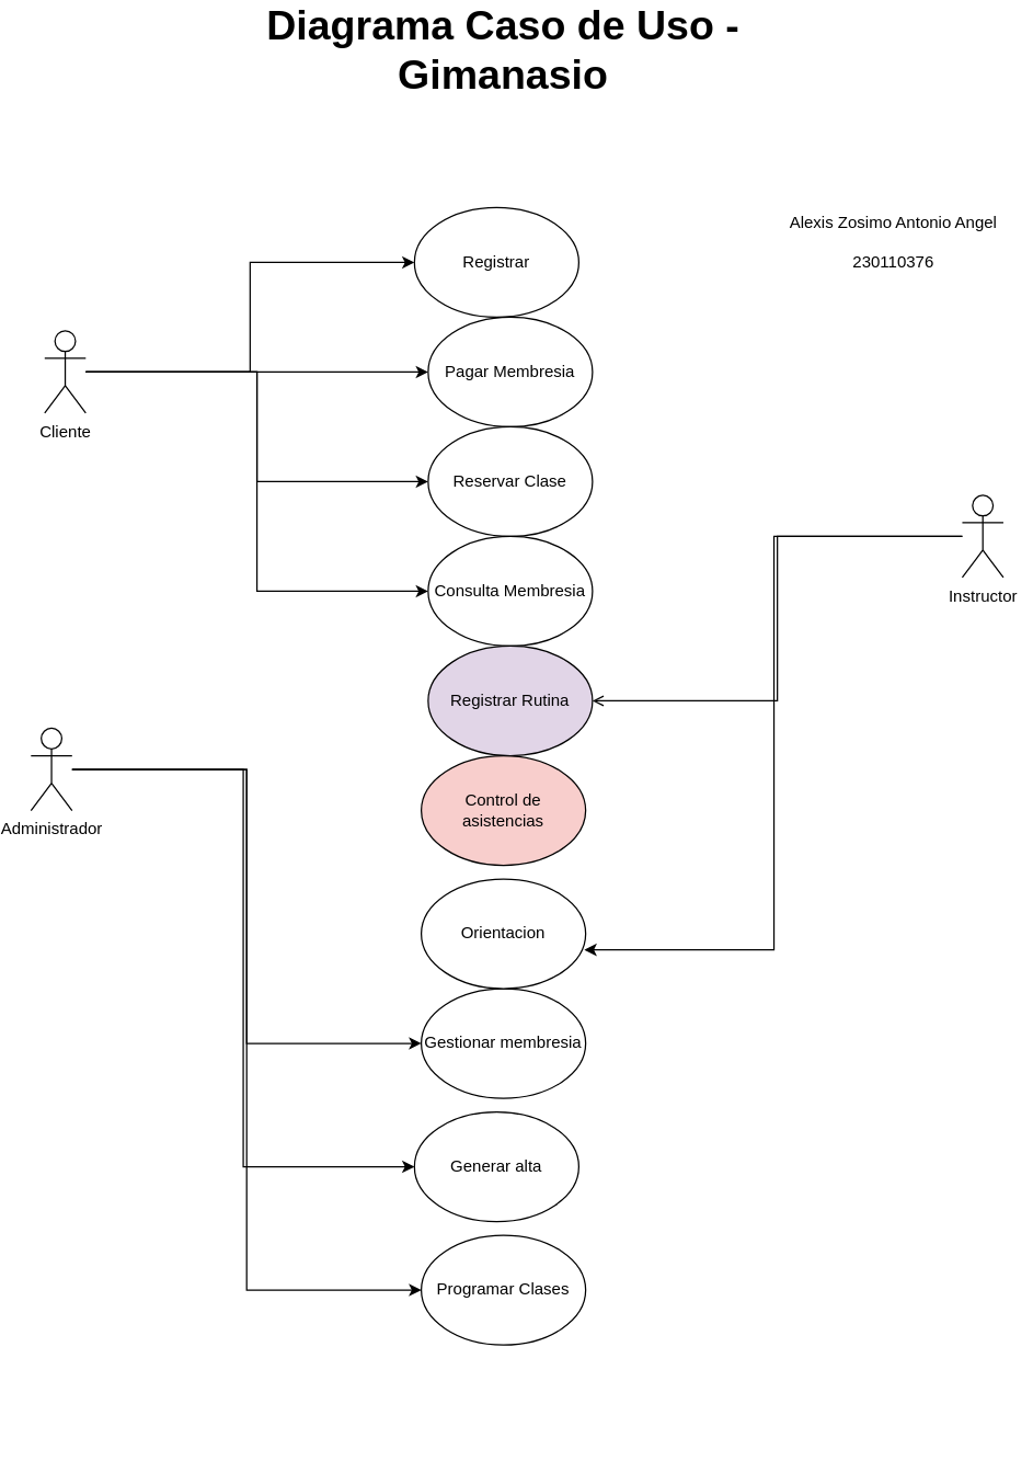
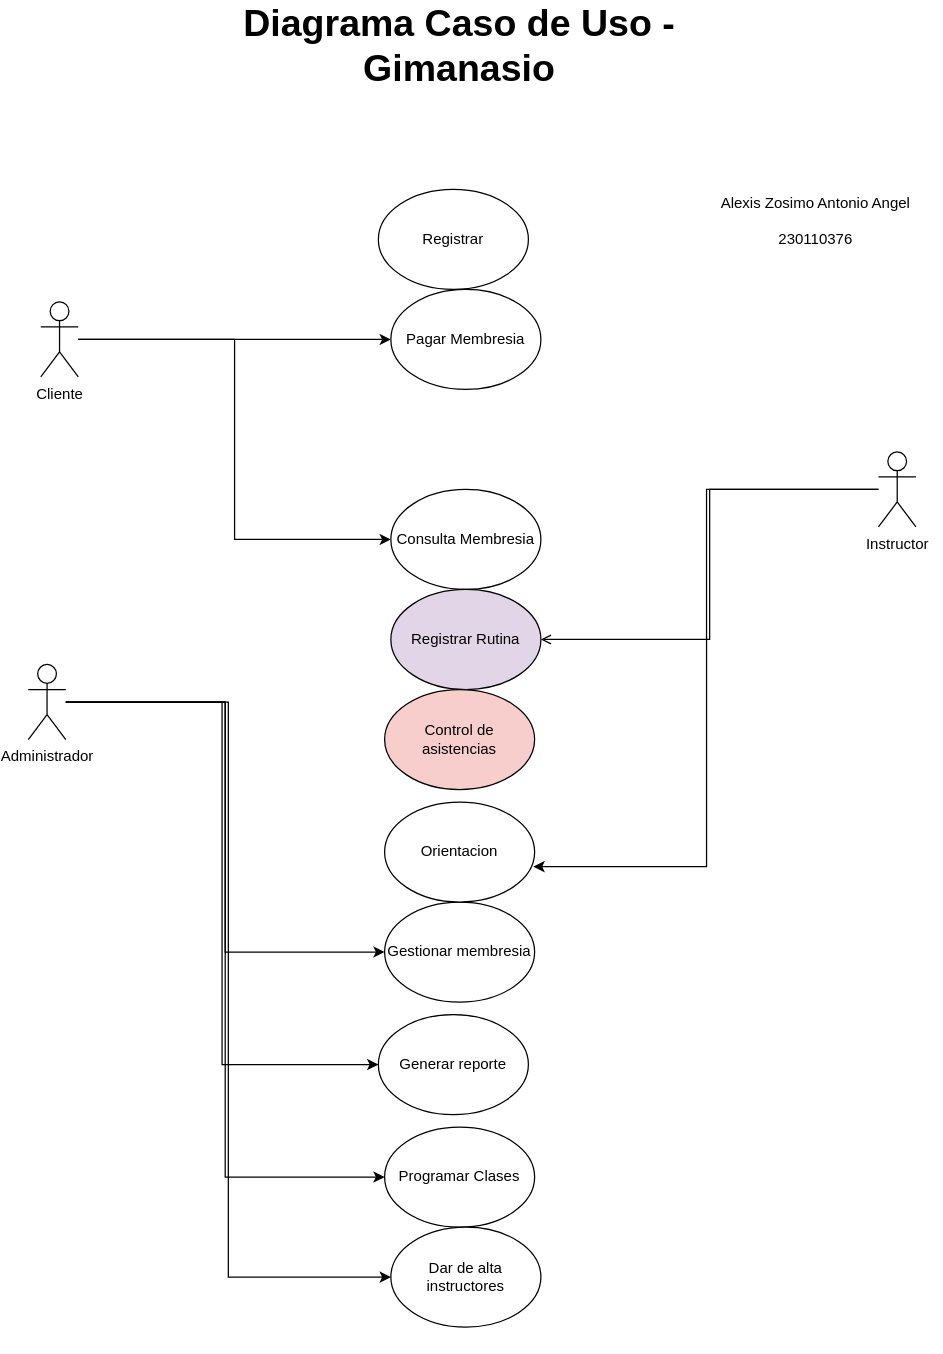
- <mxCell id="3" style="edgeStyle=orthogonalEdgeStyle;rounded=0;orthogonalLoop=1;jettySize=auto;html=1;entryX=0;entryY=0.5;entryDx=0;entryDy=0;" edge="1" parent="1" source="7" target="2"><mxGeometry relative="1" as="geometry" /></mxCell>
- <mxCell id="5" style="edgeStyle=orthogonalEdgeStyle;rounded=0;orthogonalLoop=1;jettySize=auto;html=1;entryX=0;entryY=0.5;entryDx=0;entryDy=0;" edge="1" parent="1" source="7" target="9"><mxGeometry relative="1" as="geometry" /></mxCell>
- <mxCell id="9" value="Reservar Clase" style="ellipse;whiteSpace=wrap;html=1;" vertex="1" parent="1"><mxGeometry x="310" y="310" width="120" height="80" as="geometry" /></mxCell>
- <mxCell id="13" value="Generar alta" style="ellipse;whiteSpace=wrap;html=1;" vertex="1" parent="1"><mxGeometry x="300" y="810" width="120" height="80" as="geometry" /></mxCell>
+ <mxCell id="13" value="Generar reporte" style="ellipse;whiteSpace=wrap;html=1;" vertex="1" parent="1"><mxGeometry x="300" y="810" width="120" height="80" as="geometry" /></mxCell>
+ <mxCell id="17" style="edgeStyle=orthogonalEdgeStyle;rounded=0;orthogonalLoop=1;jettySize=auto;html=1;entryX=0;entryY=0.5;entryDx=0;entryDy=0;" edge="1" parent="1" source="18" target="26"><mxGeometry relative="1" as="geometry" /></mxCell>
+ <mxCell id="26" value="Dar de alta instructores" style="ellipse;whiteSpace=wrap;html=1;" vertex="1" parent="1"><mxGeometry x="310" y="980" width="120" height="80" as="geometry" /></mxCell>
